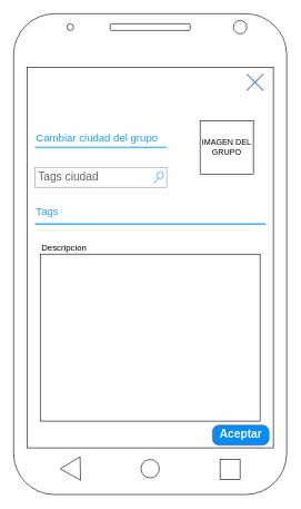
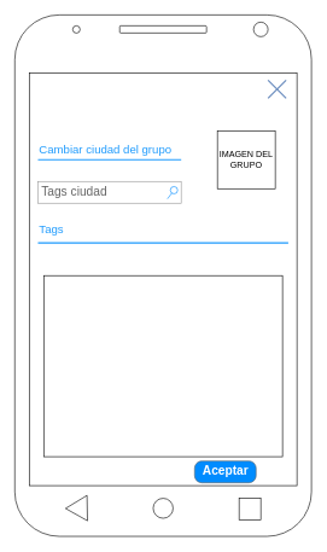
- <mxCell id="16" value="Descripcion" style="text;html=1;strokeColor=none;fillColor=none;align=left;verticalAlign=middle;whiteSpace=wrap;rounded=0;fontSize=13;" parent="1" vertex="1"><mxGeometry x="60.23" y="360" width="89.8" height="20" as="geometry" /></mxCell>
- <mxCell id="18" value="Aceptar" style="strokeWidth=1;shadow=0;dashed=0;align=center;html=1;shape=mxgraph.mockup.buttons.button;strokeColor=#666666;fontColor=#ffffff;mainText=;buttonStyle=round;fontSize=17;fontStyle=1;fillColor=#008cff;whiteSpace=wrap;" parent="1" vertex="1"><mxGeometry x="318.5" y="636" width="85" height="30" as="geometry" /></mxCell>
+ <mxCell id="18" value="Aceptar" style="strokeWidth=1;shadow=0;dashed=0;align=center;html=1;shape=mxgraph.mockup.buttons.button;strokeColor=#666666;fontColor=#ffffff;mainText=;buttonStyle=round;fontSize=17;fontStyle=1;fillColor=#008cff;whiteSpace=wrap;" parent="1" vertex="1"><mxGeometry x="268.5" y="636" width="85" height="30" as="geometry" /></mxCell>
